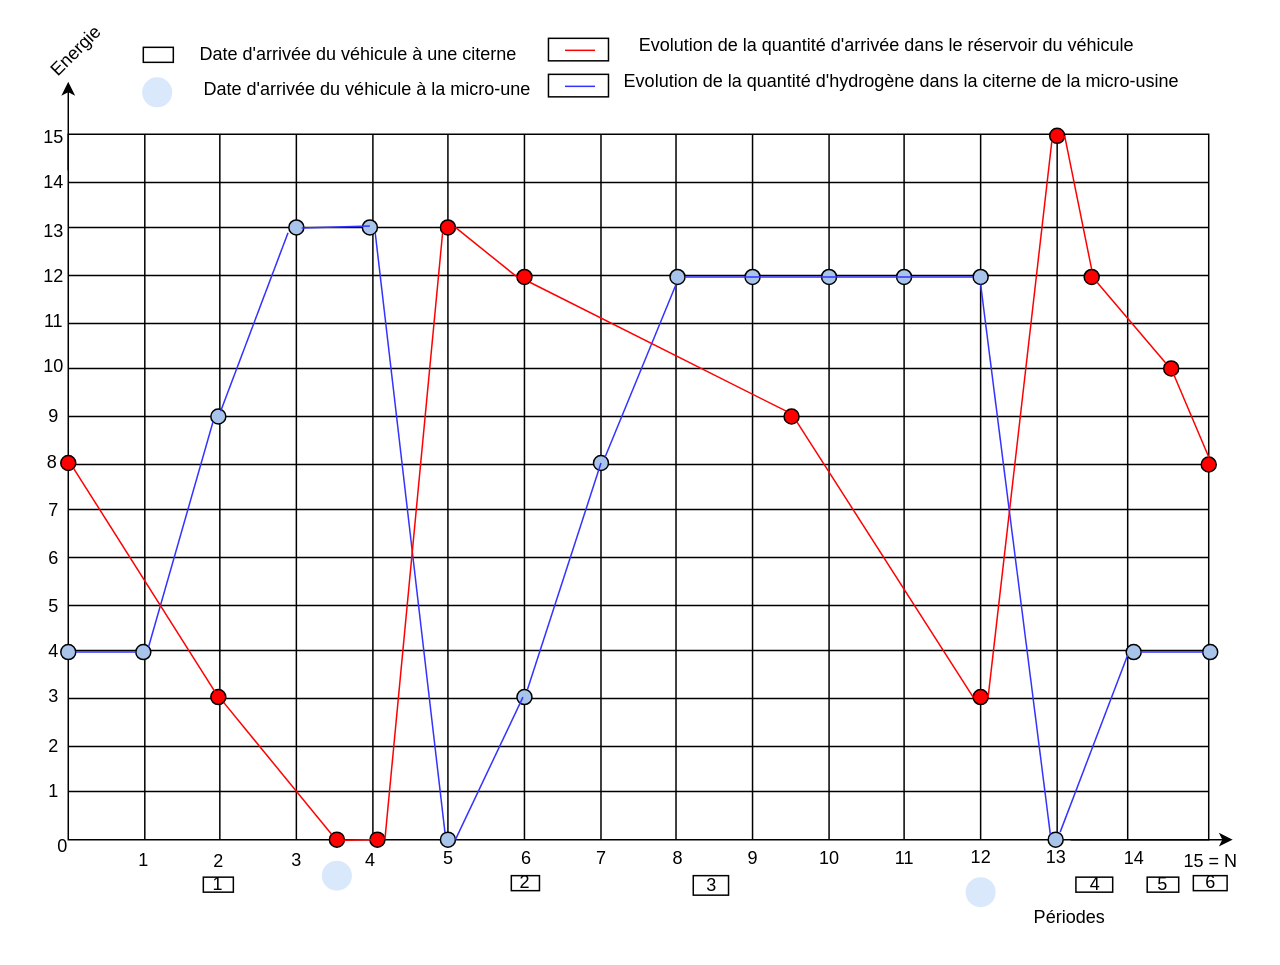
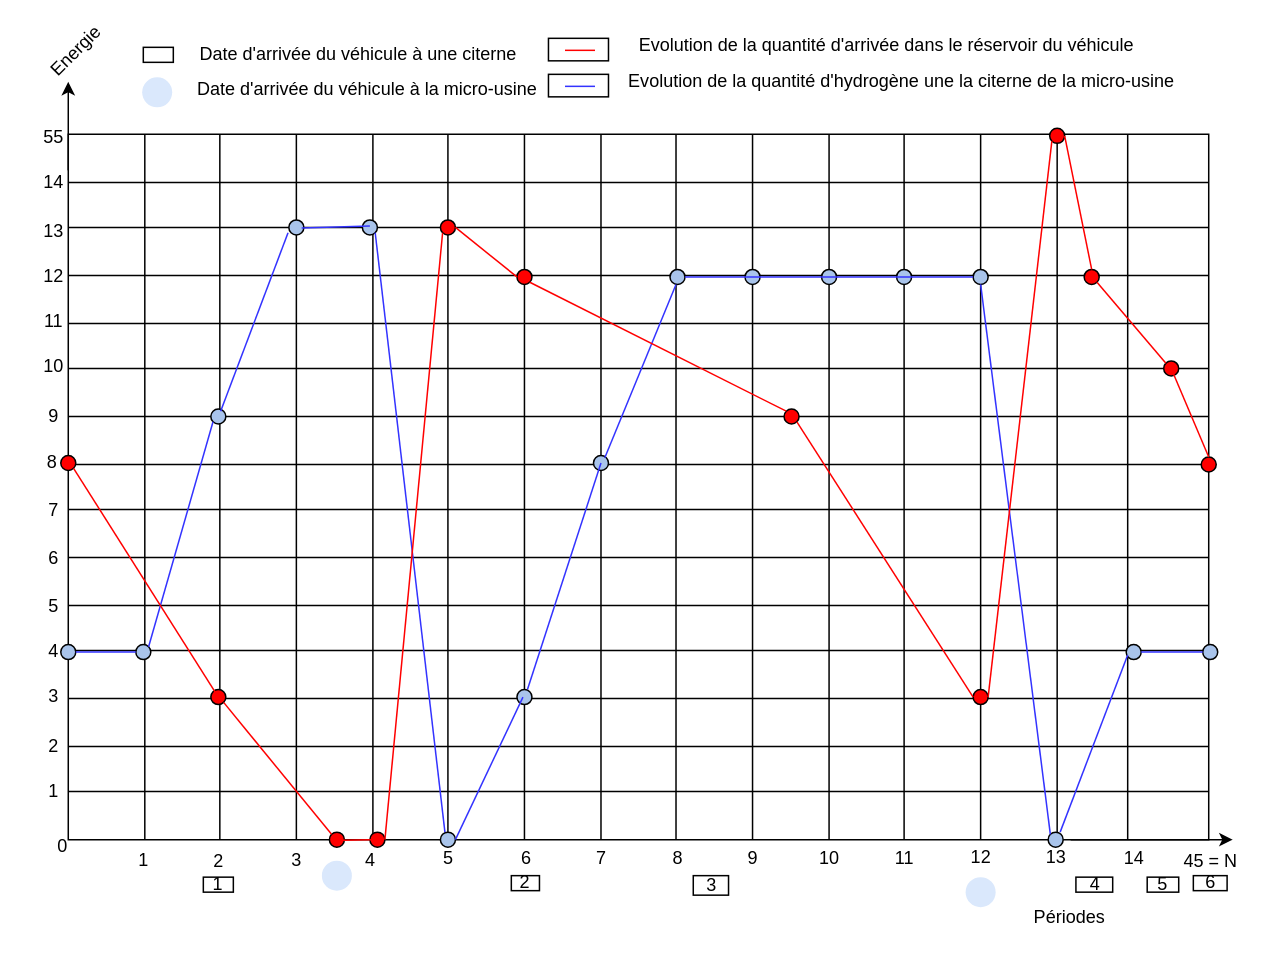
- <mxCell id="285" value="Evolution de la quantité d'hydrogène dans la citerne de la micro-usine" style="text;html=1;align=center;verticalAlign=middle;resizable=0;points=[];autosize=1;" vertex="1" parent="1"><mxGeometry x="405" y="44" width="390" height="20" as="geometry" /></mxCell>
+ <mxCell id="285" value="Evolution de la quantité d'hydrogène une la citerne de la micro-usine" style="text;html=1;align=center;verticalAlign=middle;resizable=0;points=[];autosize=1;" vertex="1" parent="1"><mxGeometry x="405" y="44" width="390" height="20" as="geometry" /></mxCell>
- <mxCell id="347" value="Date d'arrivée du&amp;nbsp;véhicule à la micro-une" style="text;html=1;align=center;verticalAlign=middle;resizable=0;points=[];autosize=1;" vertex="1" parent="1"><mxGeometry x="124" y="49" width="240" height="20" as="geometry" /></mxCell>
+ <mxCell id="347" value="Date d'arrivée du&amp;nbsp;véhicule à la micro-usine" style="text;html=1;align=center;verticalAlign=middle;resizable=0;points=[];autosize=1;" vertex="1" parent="1"><mxGeometry x="124" y="49" width="240" height="20" as="geometry" /></mxCell>
- <mxCell id="276" value="15" style="text;html=1;align=center;verticalAlign=middle;resizable=0;points=[];autosize=1;" vertex="1" parent="1"><mxGeometry x="20" y="81" width="30" height="20" as="geometry" /></mxCell>
+ <mxCell id="276" value="55" style="text;html=1;align=center;verticalAlign=middle;resizable=0;points=[];autosize=1;" vertex="1" parent="1"><mxGeometry x="20" y="81" width="30" height="20" as="geometry" /></mxCell>
- <mxCell id="247" value="15 = N" style="text;html=1;align=center;verticalAlign=middle;resizable=0;points=[];autosize=1;" vertex="1" parent="1"><mxGeometry x="781" y="564" width="50" height="20" as="geometry" /></mxCell>
+ <mxCell id="247" value="45 = N" style="text;html=1;align=center;verticalAlign=middle;resizable=0;points=[];autosize=1;" vertex="1" parent="1"><mxGeometry x="781" y="564" width="50" height="20" as="geometry" /></mxCell>
